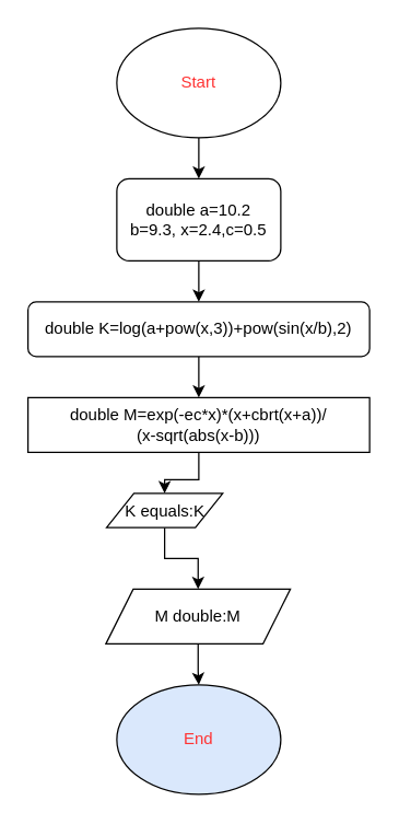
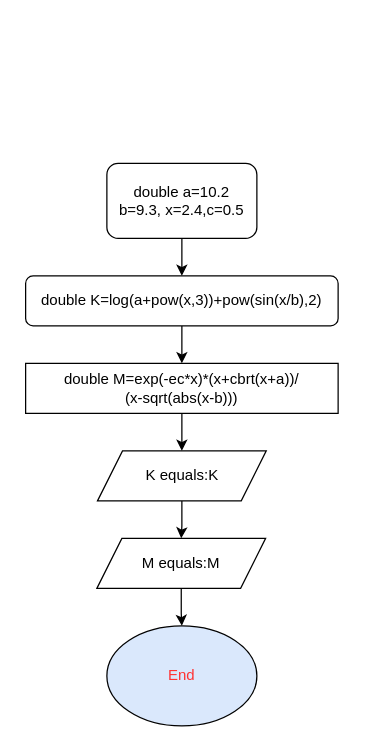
- <mxCell id="3" value="&lt;font color=&quot;#ff3333&quot;&gt;Start&lt;/font&gt;" style="ellipse;whiteSpace=wrap;html=1;" vertex="1" parent="1"><mxGeometry x="85" y="20" width="120" height="80" as="geometry" /></mxCell>
- <mxCell id="2" style="edgeStyle=orthogonalEdgeStyle;rounded=0;orthogonalLoop=1;jettySize=auto;html=1;" edge="1" parent="1" source="3" target="5"><mxGeometry relative="1" as="geometry" /></mxCell>
- <mxCell id="11" value="K equals:K" style="shape=parallelogram;perimeter=parallelogramPerimeter;whiteSpace=wrap;html=1;fixedSize=1;" vertex="1" parent="1"><mxGeometry x="77.5" y="360" width="85" height="25" as="geometry" /></mxCell>
+ <mxCell id="11" value="K equals:K" style="shape=parallelogram;perimeter=parallelogramPerimeter;whiteSpace=wrap;html=1;fixedSize=1;" vertex="1" parent="1"><mxGeometry x="77.5" y="360" width="135" height="40" as="geometry" /></mxCell>
- <mxCell id="13" value="M double:M" style="shape=parallelogram;perimeter=parallelogramPerimeter;whiteSpace=wrap;html=1;fixedSize=1;" vertex="1" parent="1"><mxGeometry x="77" y="430" width="135" height="40" as="geometry" /></mxCell>
+ <mxCell id="13" value="M equals:M" style="shape=parallelogram;perimeter=parallelogramPerimeter;whiteSpace=wrap;html=1;fixedSize=1;" vertex="1" parent="1"><mxGeometry x="77" y="430" width="135" height="40" as="geometry" /></mxCell>
